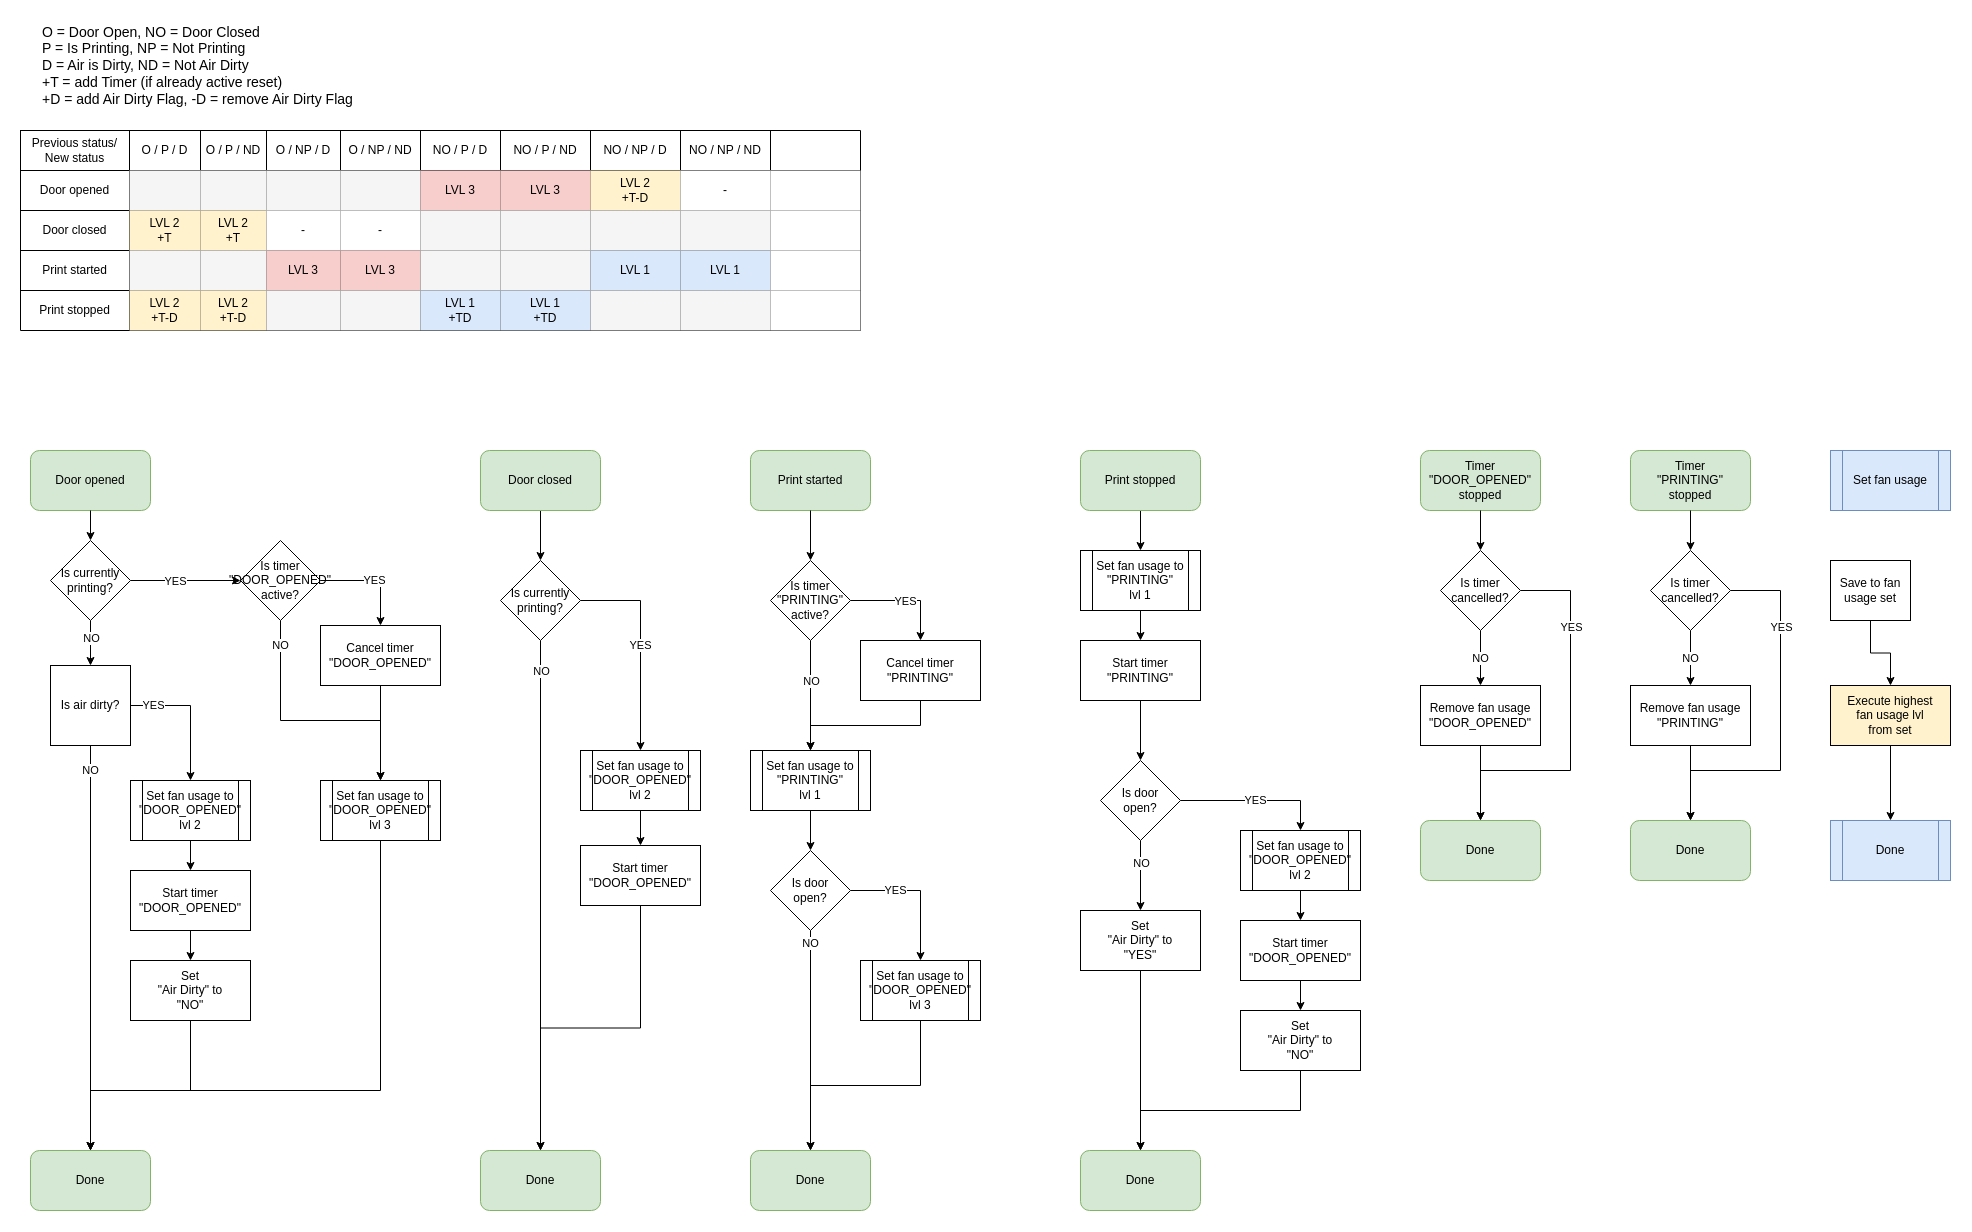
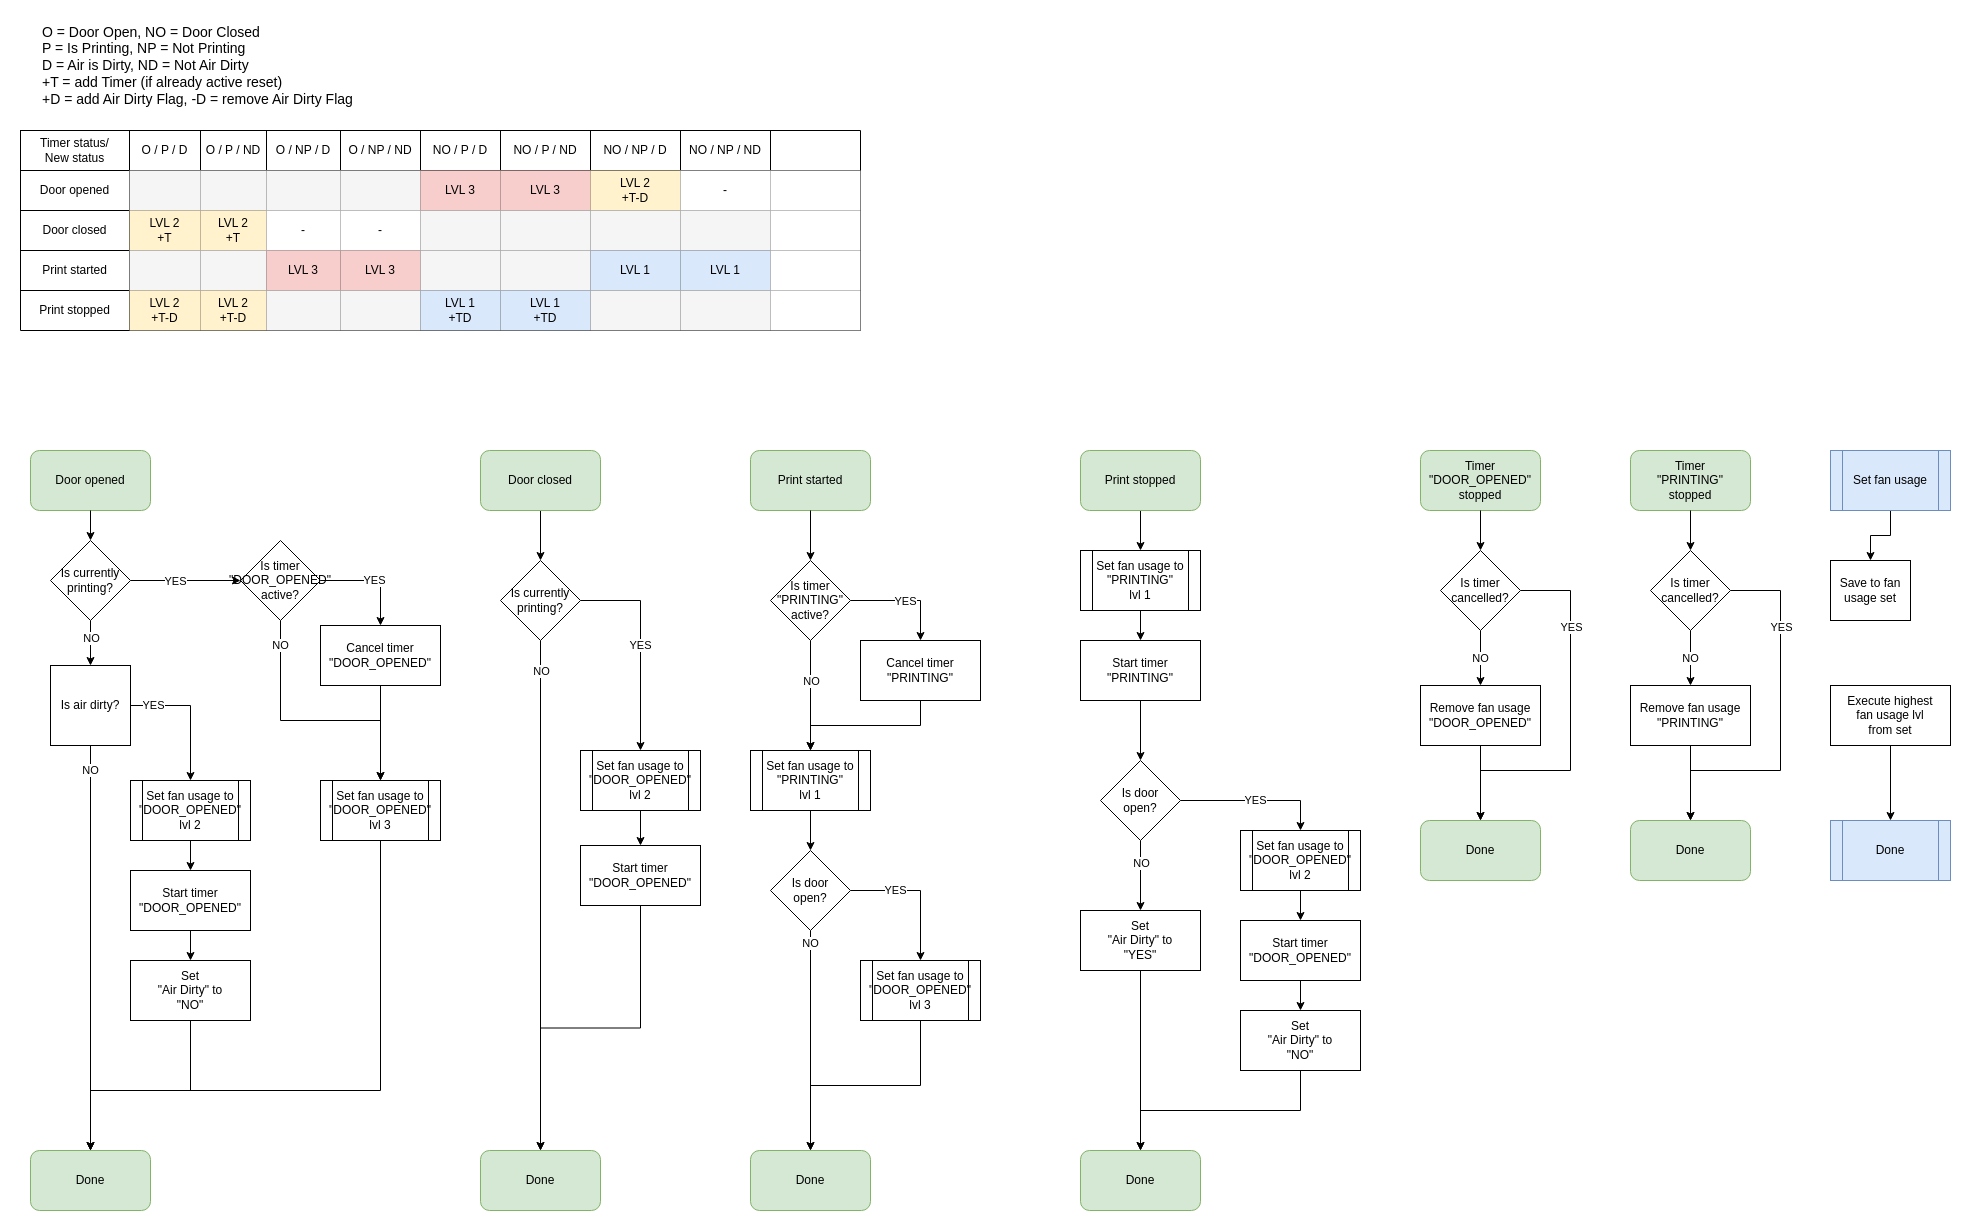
- <mxCell id="22" value="Previous status/&lt;br&gt;New status" style="shape=partialRectangle;html=1;whiteSpace=wrap;connectable=0;strokeColor=inherit;overflow=hidden;fillColor=none;top=0;left=0;bottom=0;right=0;pointerEvents=1;" parent="21" vertex="1"><mxGeometry width="109" height="40" as="geometry"><mxRectangle width="109" height="40" as="alternateBounds" /></mxGeometry></mxCell>
+ <mxCell id="22" value="Timer status/&lt;br&gt;New status" style="shape=partialRectangle;html=1;whiteSpace=wrap;connectable=0;strokeColor=inherit;overflow=hidden;fillColor=none;top=0;left=0;bottom=0;right=0;pointerEvents=1;" parent="21" vertex="1"><mxGeometry width="109" height="40" as="geometry"><mxRectangle width="109" height="40" as="alternateBounds" /></mxGeometry></mxCell>
+ <mxCell id="150" style="edgeStyle=orthogonalEdgeStyle;rounded=0;orthogonalLoop=1;jettySize=auto;html=1;exitX=0.5;exitY=1;exitDx=0;exitDy=0;entryX=0.5;entryY=0;entryDx=0;entryDy=0;" edge="1" parent="1" source="151" target="153"><mxGeometry relative="1" as="geometry"><mxPoint x="1890" y="550" as="targetPoint" /></mxGeometry></mxCell>
- <mxCell id="152" style="edgeStyle=orthogonalEdgeStyle;rounded=0;orthogonalLoop=1;jettySize=auto;html=1;exitX=0.5;exitY=1;exitDx=0;exitDy=0;entryX=0.5;entryY=0;entryDx=0;entryDy=0;" edge="1" parent="1" source="153" target="155"><mxGeometry relative="1" as="geometry" /></mxCell>
- <mxCell id="155" value="Execute highest&lt;br&gt;fan usage lvl&lt;br&gt;from set" style="rounded=0;whiteSpace=wrap;html=1;fillColor=#fff2cc;" vertex="1" parent="1"><mxGeometry x="1830" y="685" width="120" height="60" as="geometry" /></mxCell>
+ <mxCell id="155" value="Execute highest&lt;br&gt;fan usage lvl&lt;br&gt;from set" style="rounded=0;whiteSpace=wrap;html=1;" vertex="1" parent="1"><mxGeometry x="1830" y="685" width="120" height="60" as="geometry" /></mxCell>
